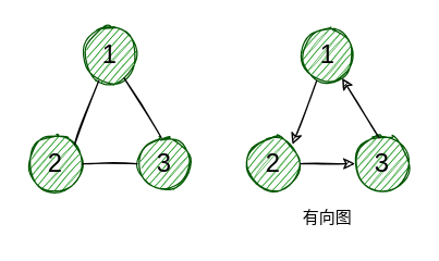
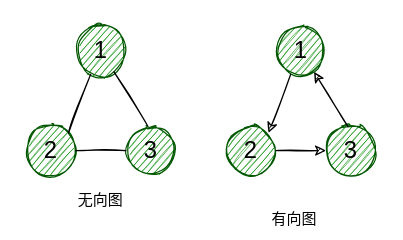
+ <mxCell id="14" value="无向图" style="text;html=1;strokeColor=none;fillColor=none;align=center;verticalAlign=middle;whiteSpace=wrap;rounded=0;fontSize=12;fontColor=#000000;" vertex="1" parent="1"><mxGeometry x="45" y="150" width="70" height="20" as="geometry" /></mxCell>
- <mxCell id="15" value="有向图" style="text;html=1;strokeColor=none;fillColor=none;align=center;verticalAlign=middle;whiteSpace=wrap;rounded=0;fontSize=12;fontColor=#000000;" vertex="1" parent="1"><mxGeometry x="205" y="150" width="70" height="20" as="geometry" /></mxCell>
+ <mxCell id="15" value="有向图" style="text;html=1;strokeColor=none;fillColor=none;align=center;verticalAlign=middle;whiteSpace=wrap;rounded=0;fontSize=12;fontColor=#000000;" vertex="1" parent="1"><mxGeometry x="200" y="165" width="70" height="20" as="geometry" /></mxCell>
